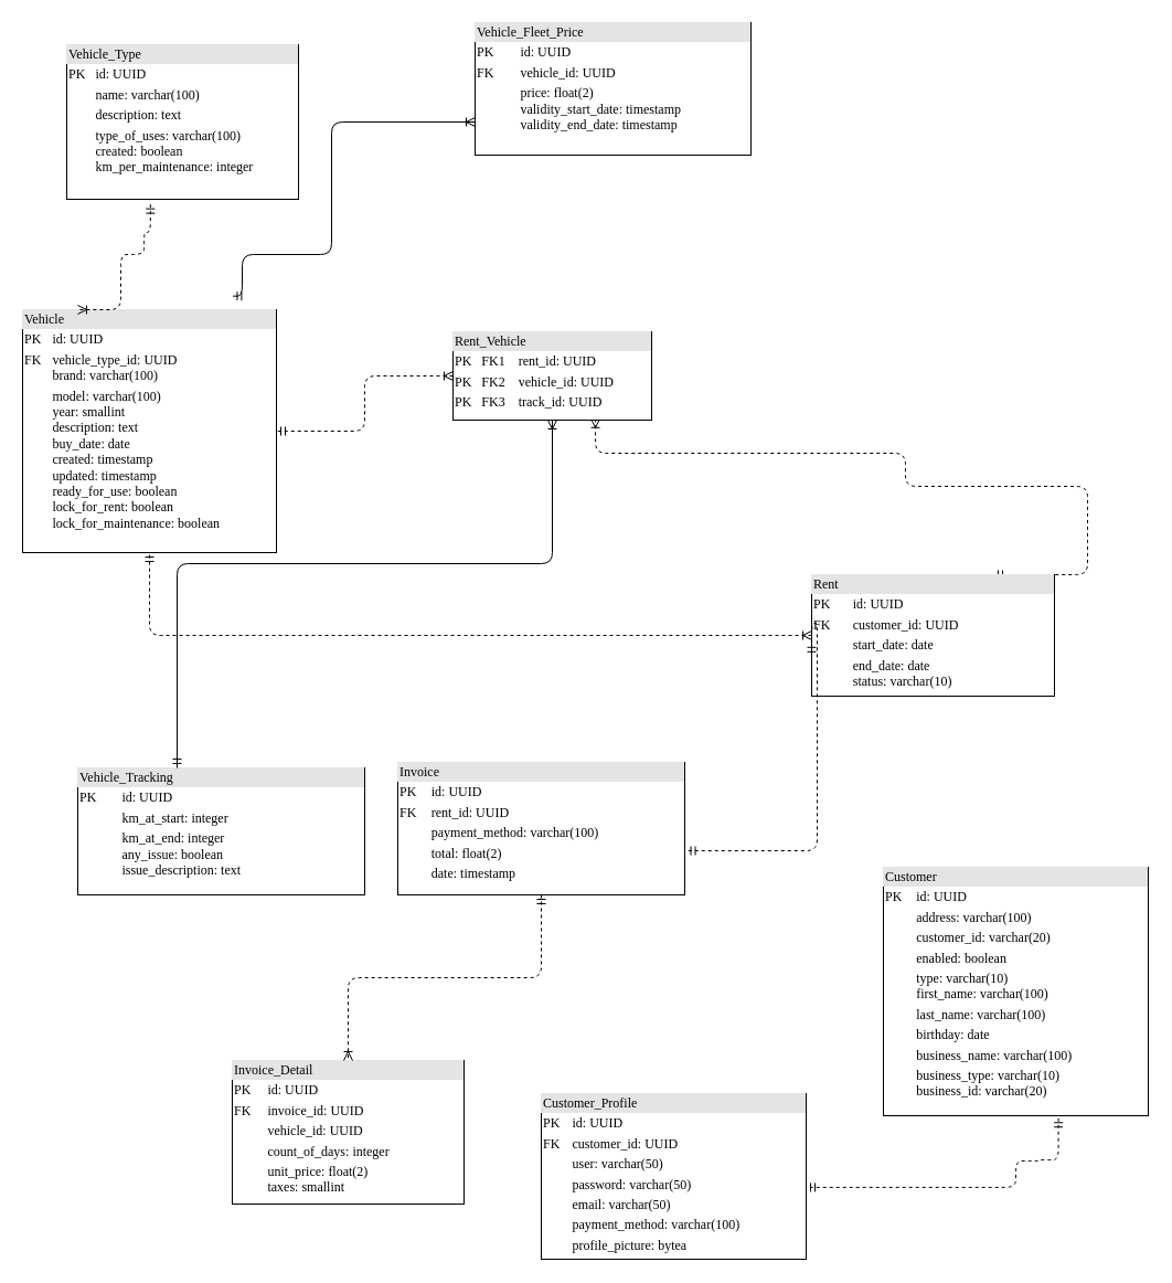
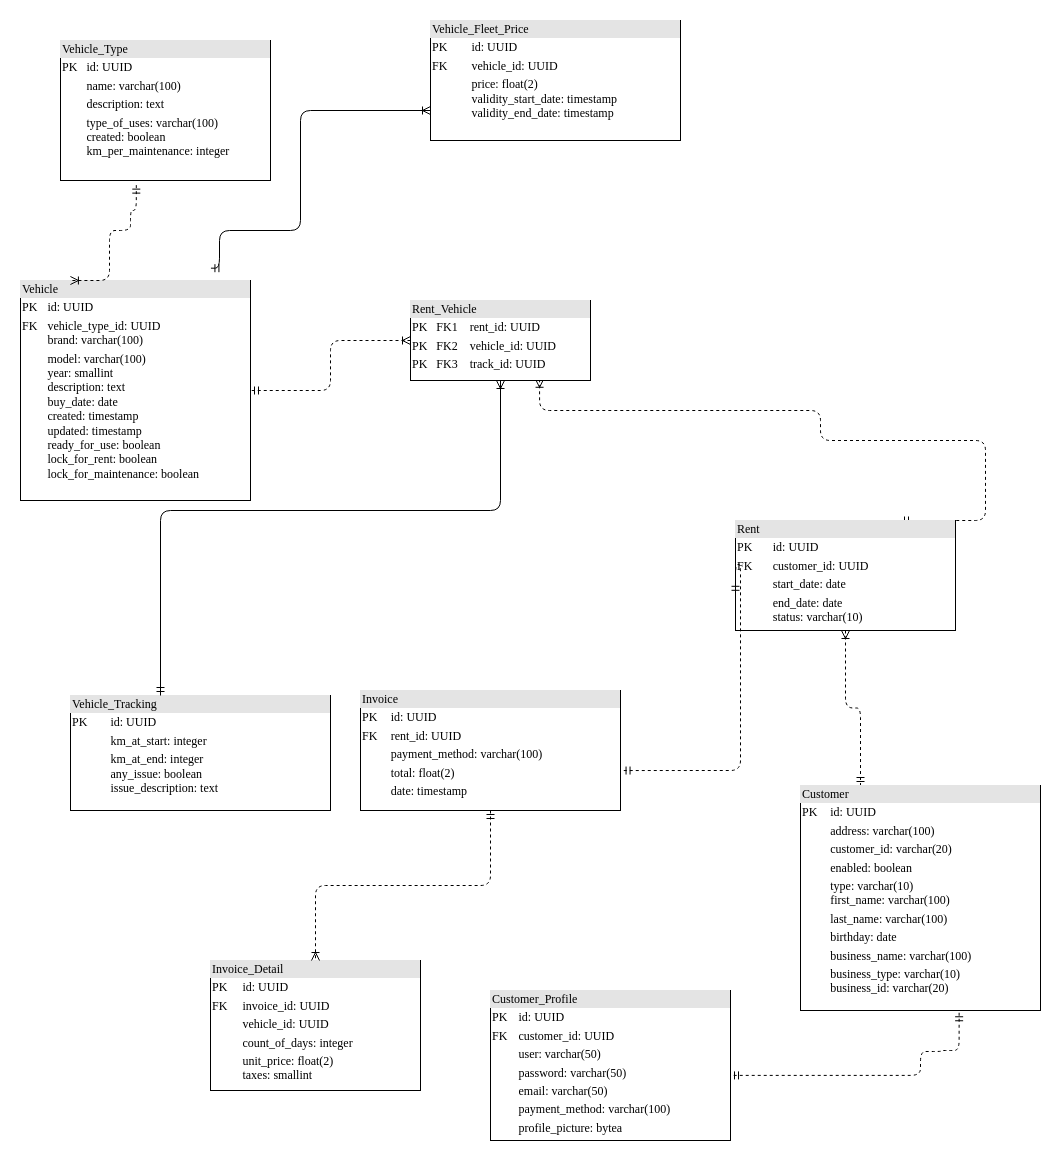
- <mxCell id="11" style="edgeStyle=orthogonalEdgeStyle;html=1;dashed=1;labelBackgroundColor=none;startArrow=ERoneToMany;endArrow=ERmandOne;fontFamily=Verdana;fontSize=12;align=left;endFill=0;startFill=0;" parent="1" source="12" target="13" edge="1"><mxGeometry relative="1" as="geometry"><mxPoint x="880" y="760" as="targetPoint" /></mxGeometry></mxCell>
+ <mxCell id="11" style="edgeStyle=orthogonalEdgeStyle;html=1;entryX=0.25;entryY=0;dashed=1;labelBackgroundColor=none;startArrow=ERoneToMany;endArrow=ERmandOne;fontFamily=Verdana;fontSize=12;align=left;entryDx=0;entryDy=0;endFill=0;startFill=0;" parent="1" source="12" target="14" edge="1"><mxGeometry relative="1" as="geometry"><mxPoint x="880" y="760" as="targetPoint" /></mxGeometry></mxCell>
